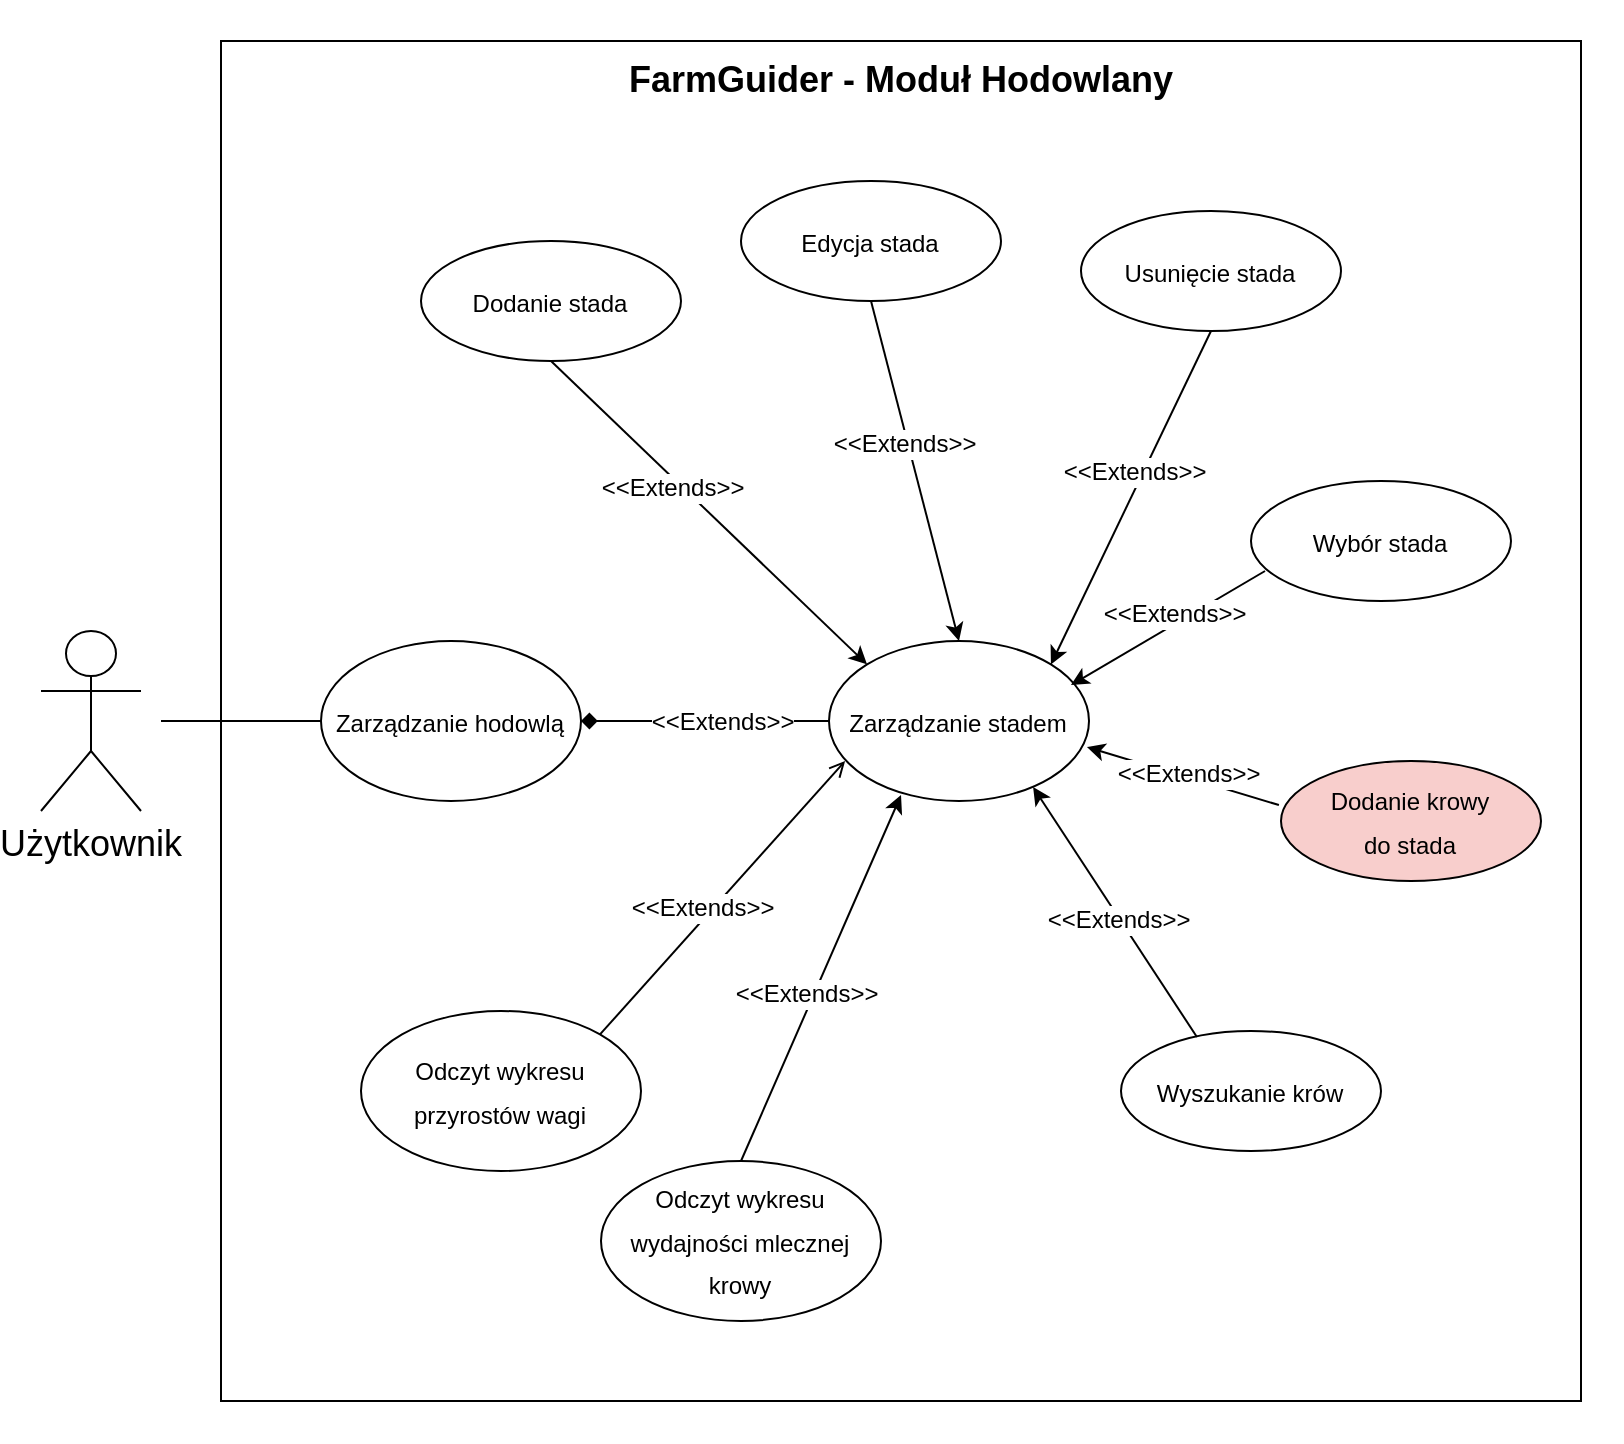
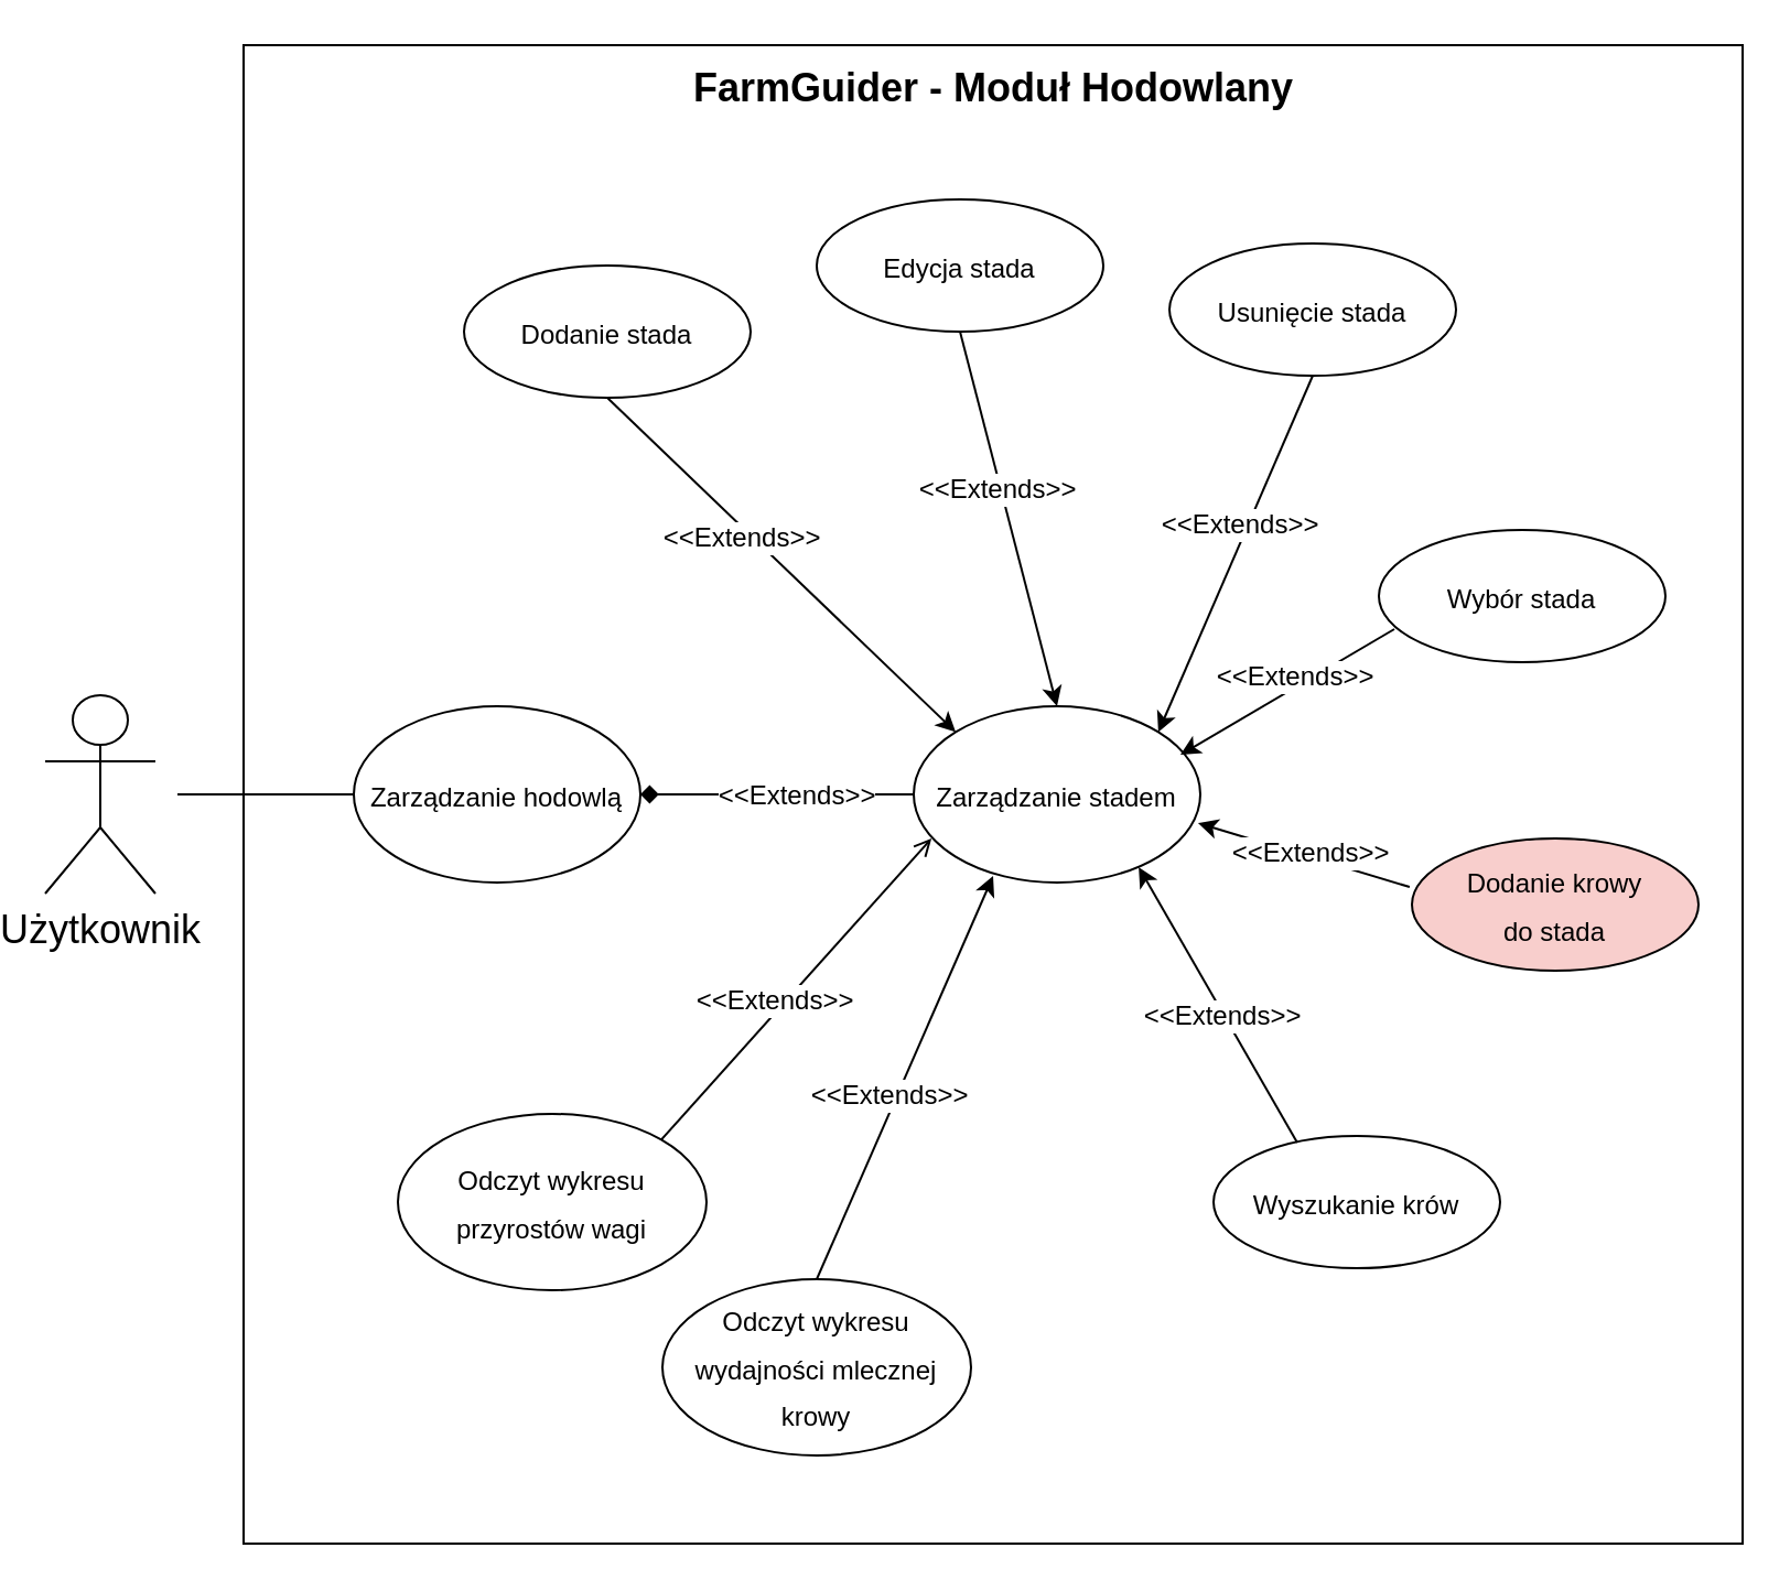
- <mxCell id="10" value="&lt;font style=&quot;font-size: 12px;&quot;&gt;Usunięcie stada&lt;br&gt;&lt;/font&gt;" style="ellipse;whiteSpace=wrap;html=1;fontSize=18;" vertex="1" parent="1"><mxGeometry x="540" y="105" width="130" height="60" as="geometry" /></mxCell>
+ <mxCell id="10" value="&lt;font style=&quot;font-size: 12px;&quot;&gt;Usunięcie stada&lt;br&gt;&lt;/font&gt;" style="ellipse;whiteSpace=wrap;html=1;fontSize=18;" vertex="1" parent="1"><mxGeometry x="530" y="110" width="130" height="60" as="geometry" /></mxCell>
- <mxCell id="21" value="&lt;font style=&quot;font-size: 12px;&quot;&gt;Wyszukanie krów&lt;br&gt;&lt;/font&gt;" style="ellipse;whiteSpace=wrap;html=1;fontSize=18;" vertex="1" parent="1"><mxGeometry x="560" y="515" width="130" height="60" as="geometry" /></mxCell>
+ <mxCell id="21" value="&lt;font style=&quot;font-size: 12px;&quot;&gt;Wyszukanie krów&lt;br&gt;&lt;/font&gt;" style="ellipse;whiteSpace=wrap;html=1;fontSize=18;" vertex="1" parent="1"><mxGeometry x="550" y="515" width="130" height="60" as="geometry" /></mxCell>
